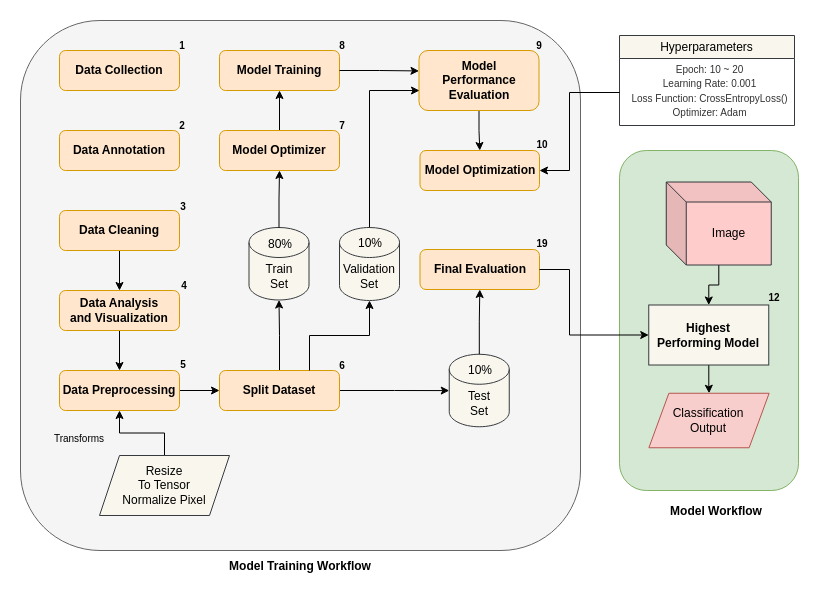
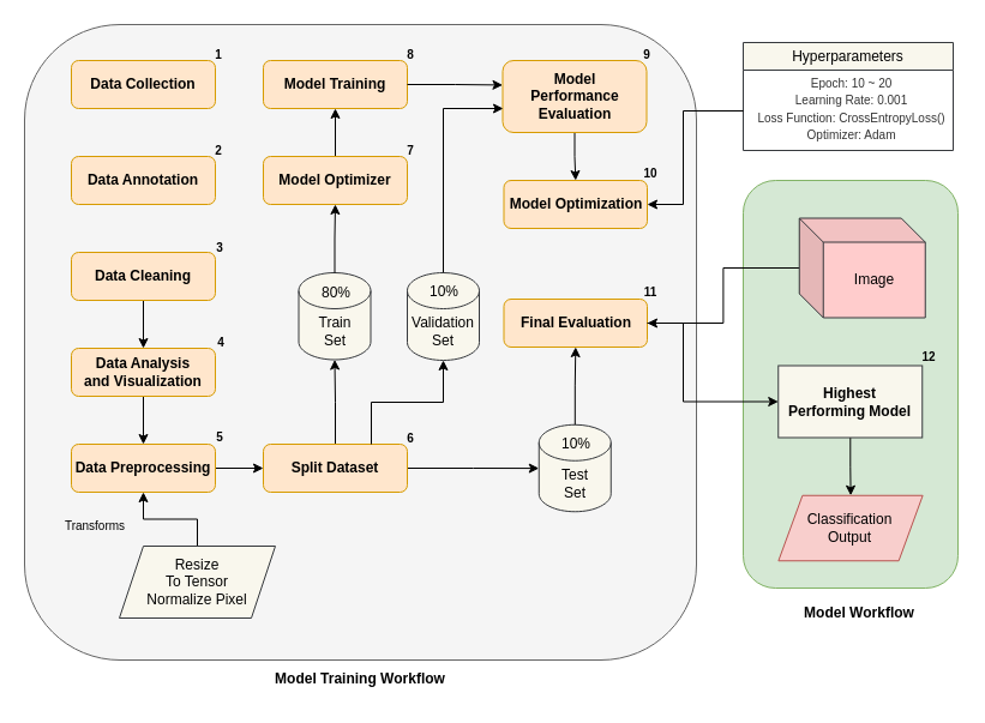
- <mxCell id="62" value="&lt;b&gt;&lt;font style=&quot;font-size: 10px;&quot;&gt;19&lt;/font&gt;&lt;/b&gt;" style="text;html=1;align=center;verticalAlign=middle;whiteSpace=wrap;rounded=0;" vertex="1" parent="1"><mxGeometry x="532" y="235" width="20" height="15" as="geometry" /></mxCell>
+ <mxCell id="62" value="&lt;b&gt;&lt;font style=&quot;font-size: 10px;&quot;&gt;11&lt;/font&gt;&lt;/b&gt;" style="text;html=1;align=center;verticalAlign=middle;whiteSpace=wrap;rounded=0;" vertex="1" parent="1"><mxGeometry x="532" y="235" width="20" height="15" as="geometry" /></mxCell>
- <mxCell id="42" style="edgeStyle=orthogonalEdgeStyle;rounded=0;orthogonalLoop=1;jettySize=auto;html=1;entryX=0.5;entryY=0;entryDx=0;entryDy=0;" edge="1" parent="40" source="43" target="45"><mxGeometry relative="1" as="geometry" /></mxCell>
+ <mxCell id="42" style="edgeStyle=orthogonalEdgeStyle;rounded=0;orthogonalLoop=1;jettySize=auto;html=1;" edge="1" parent="40" source="43" target="36"><mxGeometry relative="1" as="geometry" /></mxCell>
- <mxCell id="46" value="&lt;div&gt;Classification&lt;br&gt;Output&lt;/div&gt;" style="shape=parallelogram;perimeter=parallelogramPerimeter;whiteSpace=wrap;html=1;fixedSize=1;fillColor=#f8cecc;strokeColor=#b85450;" vertex="1" parent="40"><mxGeometry x="29.38" y="242.75" width="120.25" height="54.5" as="geometry" /></mxCell>
+ <mxCell id="46" value="&lt;div&gt;Classification&lt;br&gt;Output&lt;/div&gt;" style="shape=parallelogram;perimeter=parallelogramPerimeter;whiteSpace=wrap;html=1;fixedSize=1;fillColor=#f8cecc;strokeColor=#b85450;" vertex="1" parent="40"><mxGeometry x="29.38" y="262.75" width="120.25" height="54.5" as="geometry" /></mxCell>
